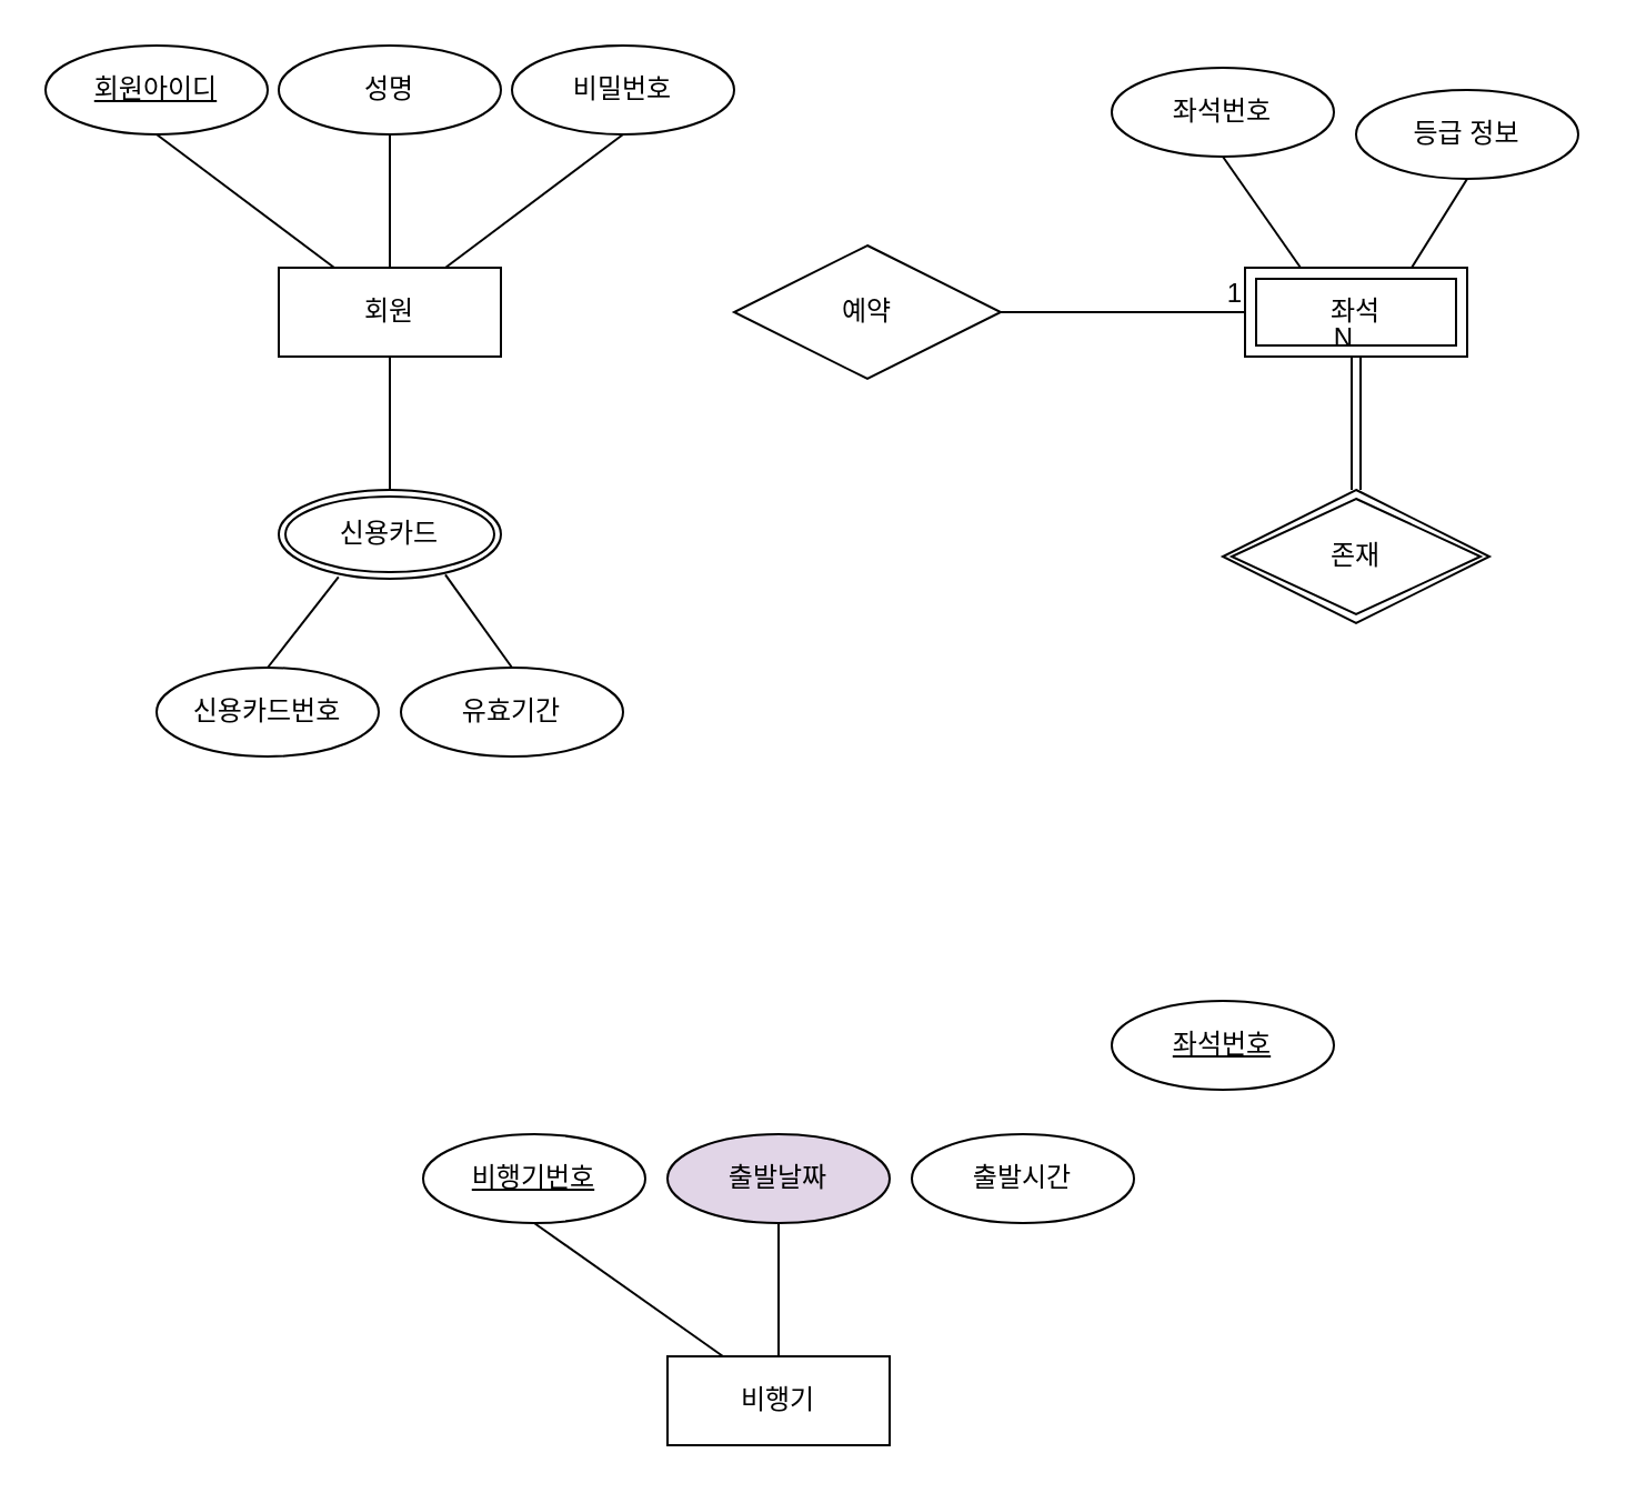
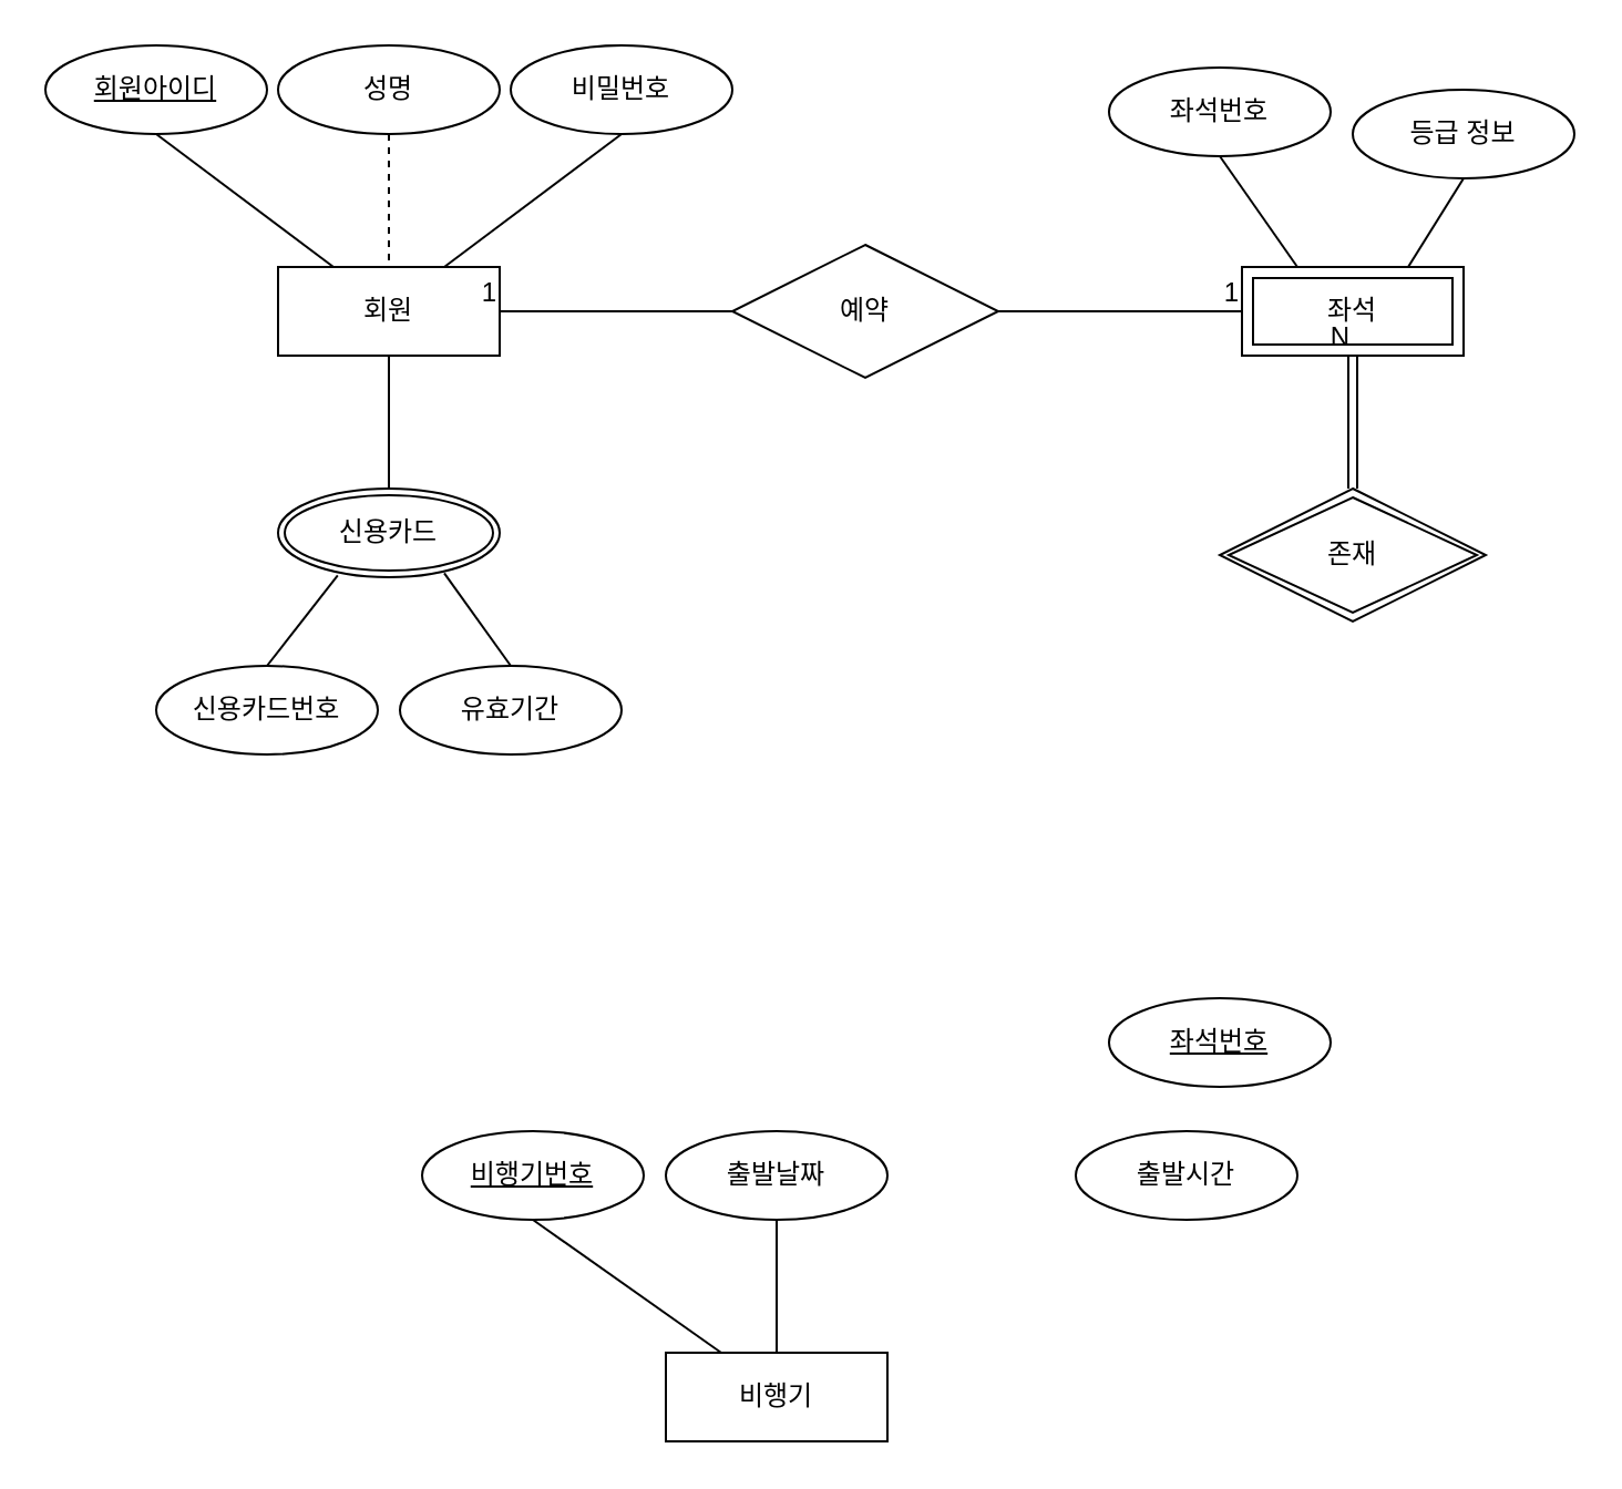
- <mxCell id="12" value="" style="endArrow=none;html=1;rounded=0;exitX=0.5;exitY=1;exitDx=0;exitDy=0;entryX=0.5;entryY=0;entryDx=0;entryDy=0;" edge="1" parent="1" source="4" target="2"><mxGeometry relative="1" as="geometry"><mxPoint x="200" y="310" as="sourcePoint" /><mxPoint x="360" y="310" as="targetPoint" /></mxGeometry></mxCell>
+ <mxCell id="12" value="" style="endArrow=none;html=1;rounded=0;exitX=0.5;exitY=1;exitDx=0;exitDy=0;entryX=0.5;entryY=0;entryDx=0;entryDy=0;dashed=1;" edge="1" parent="1" source="4" target="2"><mxGeometry relative="1" as="geometry"><mxPoint x="200" y="310" as="sourcePoint" /><mxPoint x="360" y="310" as="targetPoint" /></mxGeometry></mxCell>
+ <mxCell id="22" value="" style="endArrow=none;html=1;rounded=0;entryX=1;entryY=0.5;entryDx=0;entryDy=0;exitX=0;exitY=0.5;exitDx=0;exitDy=0;" edge="1" parent="1" source="18" target="2"><mxGeometry relative="1" as="geometry"><mxPoint x="360" y="310" as="sourcePoint" /><mxPoint x="520" y="310" as="targetPoint" /></mxGeometry></mxCell>
+ <mxCell id="23" value="1" style="resizable=0;html=1;whiteSpace=wrap;align=right;verticalAlign=bottom;" connectable="0" vertex="1" parent="22"><mxGeometry x="1" relative="1" as="geometry" /></mxCell>
- <mxCell id="8" value="출발날짜" style="ellipse;whiteSpace=wrap;html=1;align=center;fillColor=#e1d5e7;" vertex="1" parent="1"><mxGeometry x="300" y="510" width="100" height="40" as="geometry" /></mxCell>
+ <mxCell id="8" value="출발날짜" style="ellipse;whiteSpace=wrap;html=1;align=center;" vertex="1" parent="1"><mxGeometry x="300" y="510" width="100" height="40" as="geometry" /></mxCell>
- <mxCell id="9" value="출발시간" style="ellipse;whiteSpace=wrap;html=1;align=center;" vertex="1" parent="1"><mxGeometry x="410" y="510" width="100" height="40" as="geometry" /></mxCell>
+ <mxCell id="9" value="출발시간" style="ellipse;whiteSpace=wrap;html=1;align=center;" vertex="1" parent="1"><mxGeometry x="485" y="510" width="100" height="40" as="geometry" /></mxCell>
